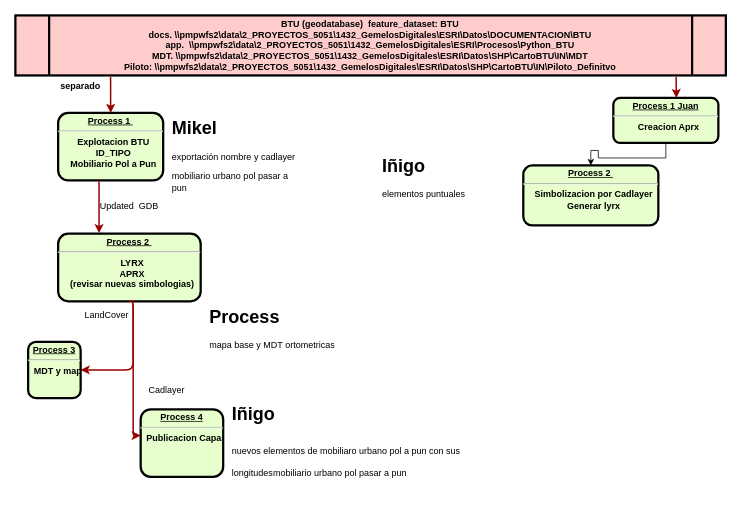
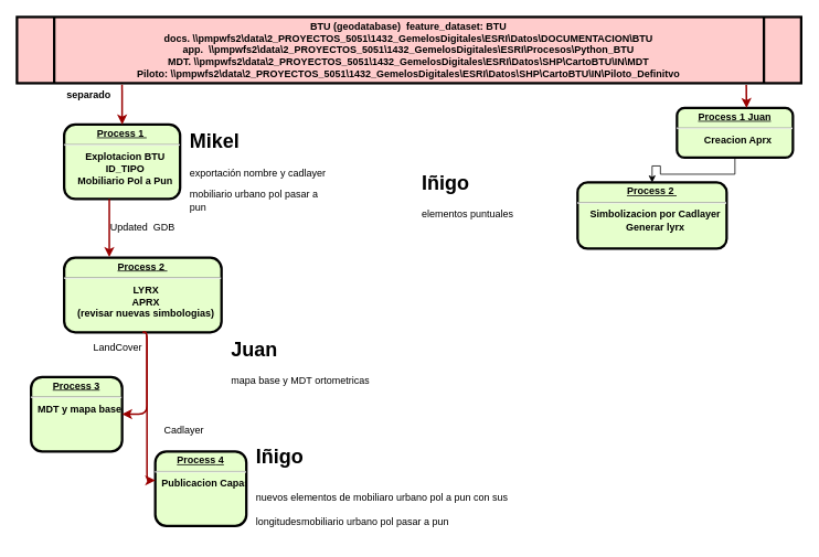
- <mxCell id="15" value="&lt;h1 style=&quot;margin-top: 0px;&quot;&gt;Process&lt;/h1&gt;&lt;p&gt;mapa base y MDT ortometricas&lt;/p&gt;" style="text;html=1;whiteSpace=wrap;overflow=hidden;rounded=0;" parent="1" vertex="1"><mxGeometry x="277" y="401" width="180" height="120" as="geometry" /></mxCell>
+ <mxCell id="15" value="&lt;h1 style=&quot;margin-top: 0px;&quot;&gt;Juan&lt;/h1&gt;&lt;p&gt;mapa base y MDT ortometricas&lt;/p&gt;" style="text;html=1;whiteSpace=wrap;overflow=hidden;rounded=0;" parent="1" vertex="1"><mxGeometry x="277" y="401" width="180" height="120" as="geometry" /></mxCell>
- <mxCell id="7" value="&lt;p style=&quot;margin: 0px; margin-top: 4px; text-align: center; text-decoration: underline;&quot;&gt;&lt;strong&gt;&lt;strong&gt;Process&lt;/strong&gt;&amp;nbsp;3&lt;br&gt;&lt;/strong&gt;&lt;/p&gt;&lt;hr&gt;&lt;p style=&quot;margin: 0px; margin-left: 8px;&quot;&gt;MDT y mapa base&lt;/p&gt;" style="verticalAlign=middle;align=center;overflow=fill;fontSize=12;fontFamily=Helvetica;html=1;rounded=1;fontStyle=1;strokeWidth=3;fillColor=#E6FFCC" parent="1" vertex="1"><mxGeometry x="37" y="455" width="70" height="75" as="geometry" /></mxCell>
+ <mxCell id="7" value="&lt;p style=&quot;margin: 0px; margin-top: 4px; text-align: center; text-decoration: underline;&quot;&gt;&lt;strong&gt;&lt;strong&gt;Process&lt;/strong&gt;&amp;nbsp;3&lt;br&gt;&lt;/strong&gt;&lt;/p&gt;&lt;hr&gt;&lt;p style=&quot;margin: 0px; margin-left: 8px;&quot;&gt;MDT y mapa base&lt;/p&gt;" style="verticalAlign=middle;align=center;overflow=fill;fontSize=12;fontFamily=Helvetica;html=1;rounded=1;fontStyle=1;strokeWidth=3;fillColor=#E6FFCC" parent="1" vertex="1"><mxGeometry x="37" y="455" width="110" height="90" as="geometry" /></mxCell>
